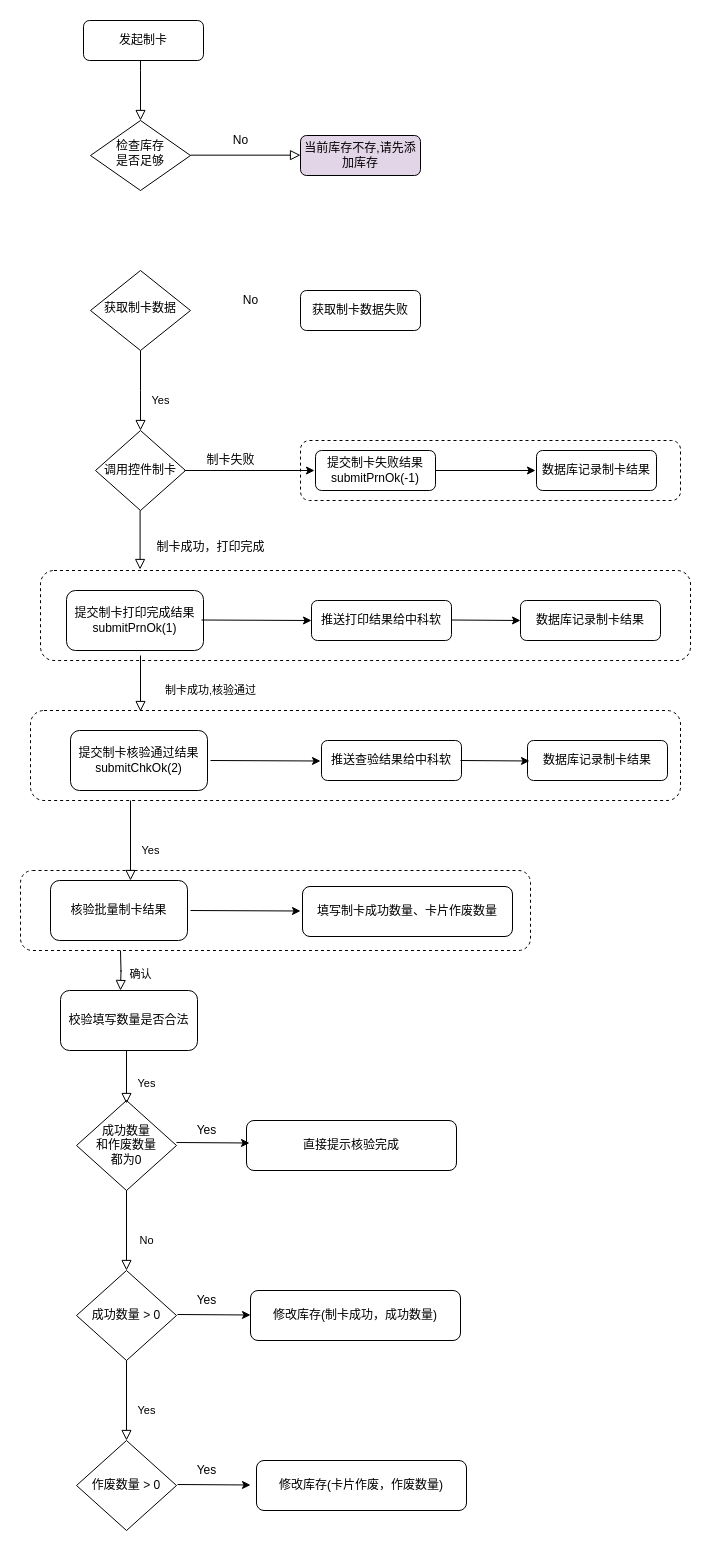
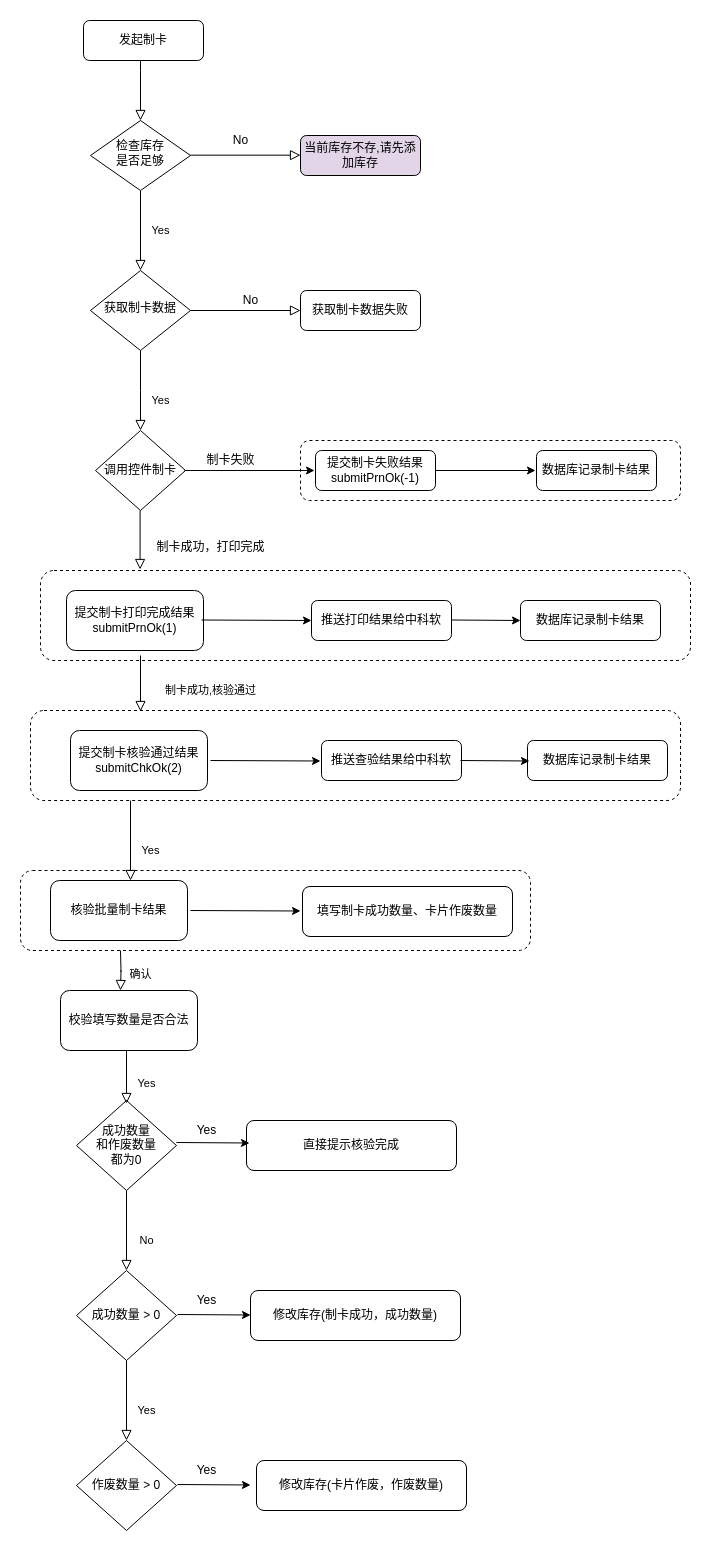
+ <mxCell id="6" value="Yes" style="rounded=0;html=1;jettySize=auto;orthogonalLoop=1;fontSize=11;endArrow=block;endFill=0;endSize=8;strokeWidth=1;shadow=0;labelBackgroundColor=none;edgeStyle=orthogonalEdgeStyle;" parent="1" source="7" target="11" edge="1"><mxGeometry y="20" relative="1" as="geometry"><mxPoint as="offset" /></mxGeometry></mxCell>
+ <mxCell id="10" value="" style="edgeStyle=orthogonalEdgeStyle;rounded=0;html=1;jettySize=auto;orthogonalLoop=1;fontSize=11;endArrow=block;endFill=0;endSize=8;strokeWidth=1;shadow=0;labelBackgroundColor=none;" parent="1" source="11" target="12" edge="1"><mxGeometry x="0.273" y="30" relative="1" as="geometry"><mxPoint as="offset" /></mxGeometry></mxCell>
